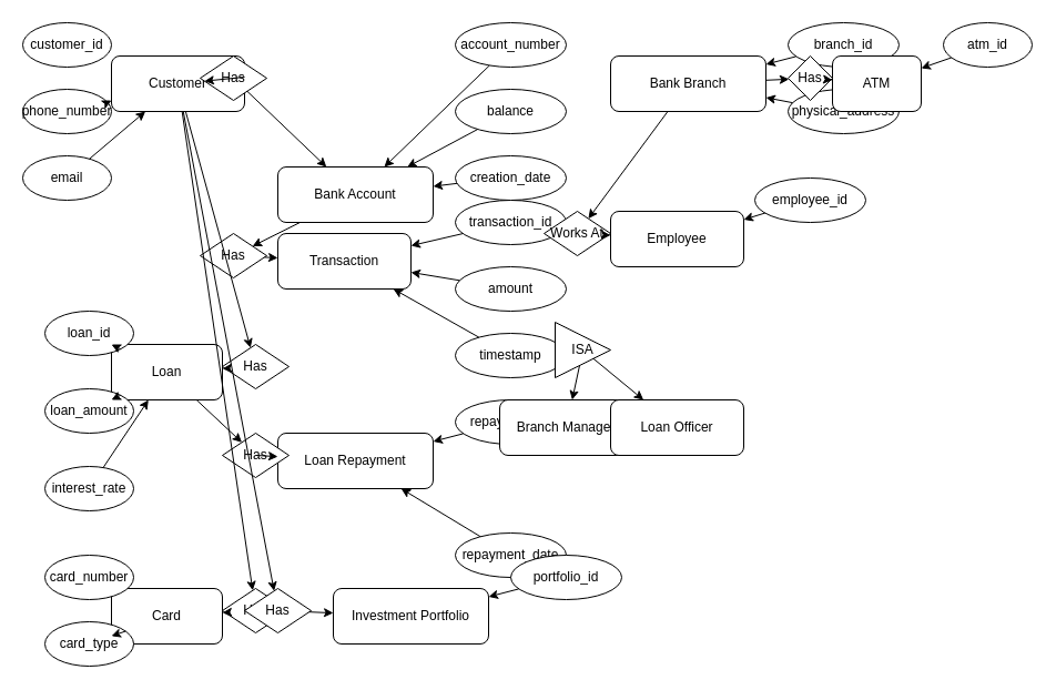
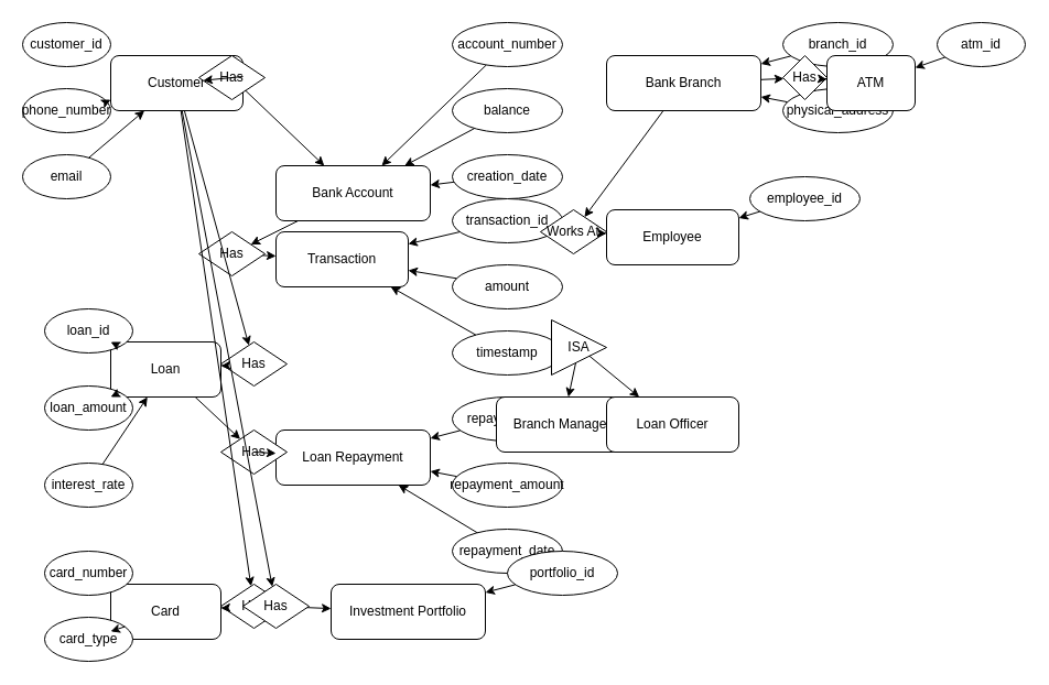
+ <mxCell id="44" edge="1" parent="1" source="41" target="39"><mxGeometry relative="1" as="geometry" /></mxCell>
+ <mxCell id="41" value="repayment_amount" style="ellipse;whiteSpace=wrap;html=1;" vertex="1" parent="1"><mxGeometry x="410" y="420" width="100" height="40" as="geometry" /></mxCell>
